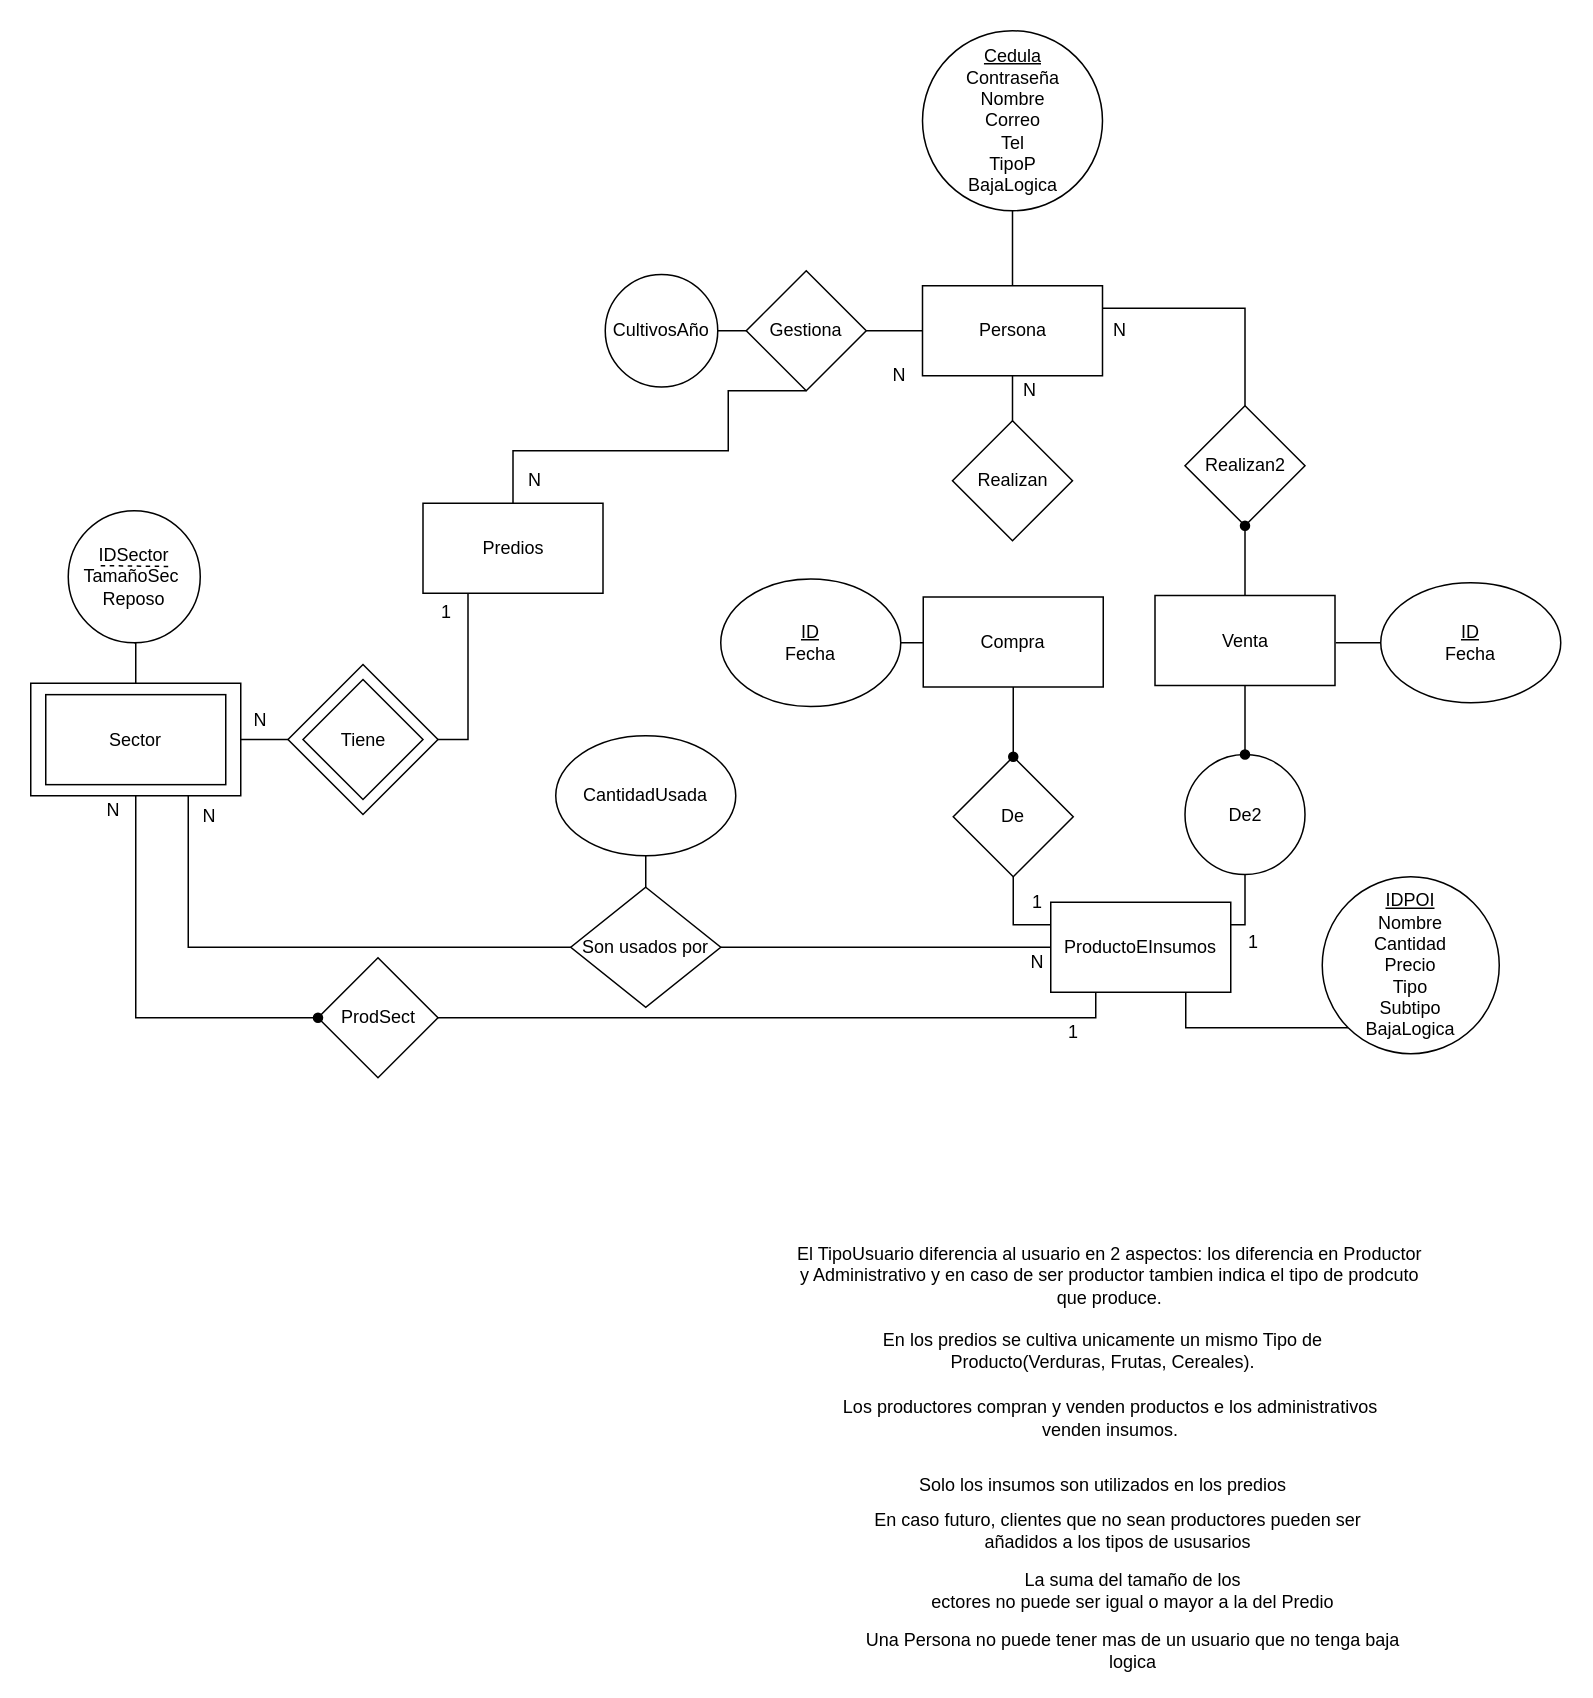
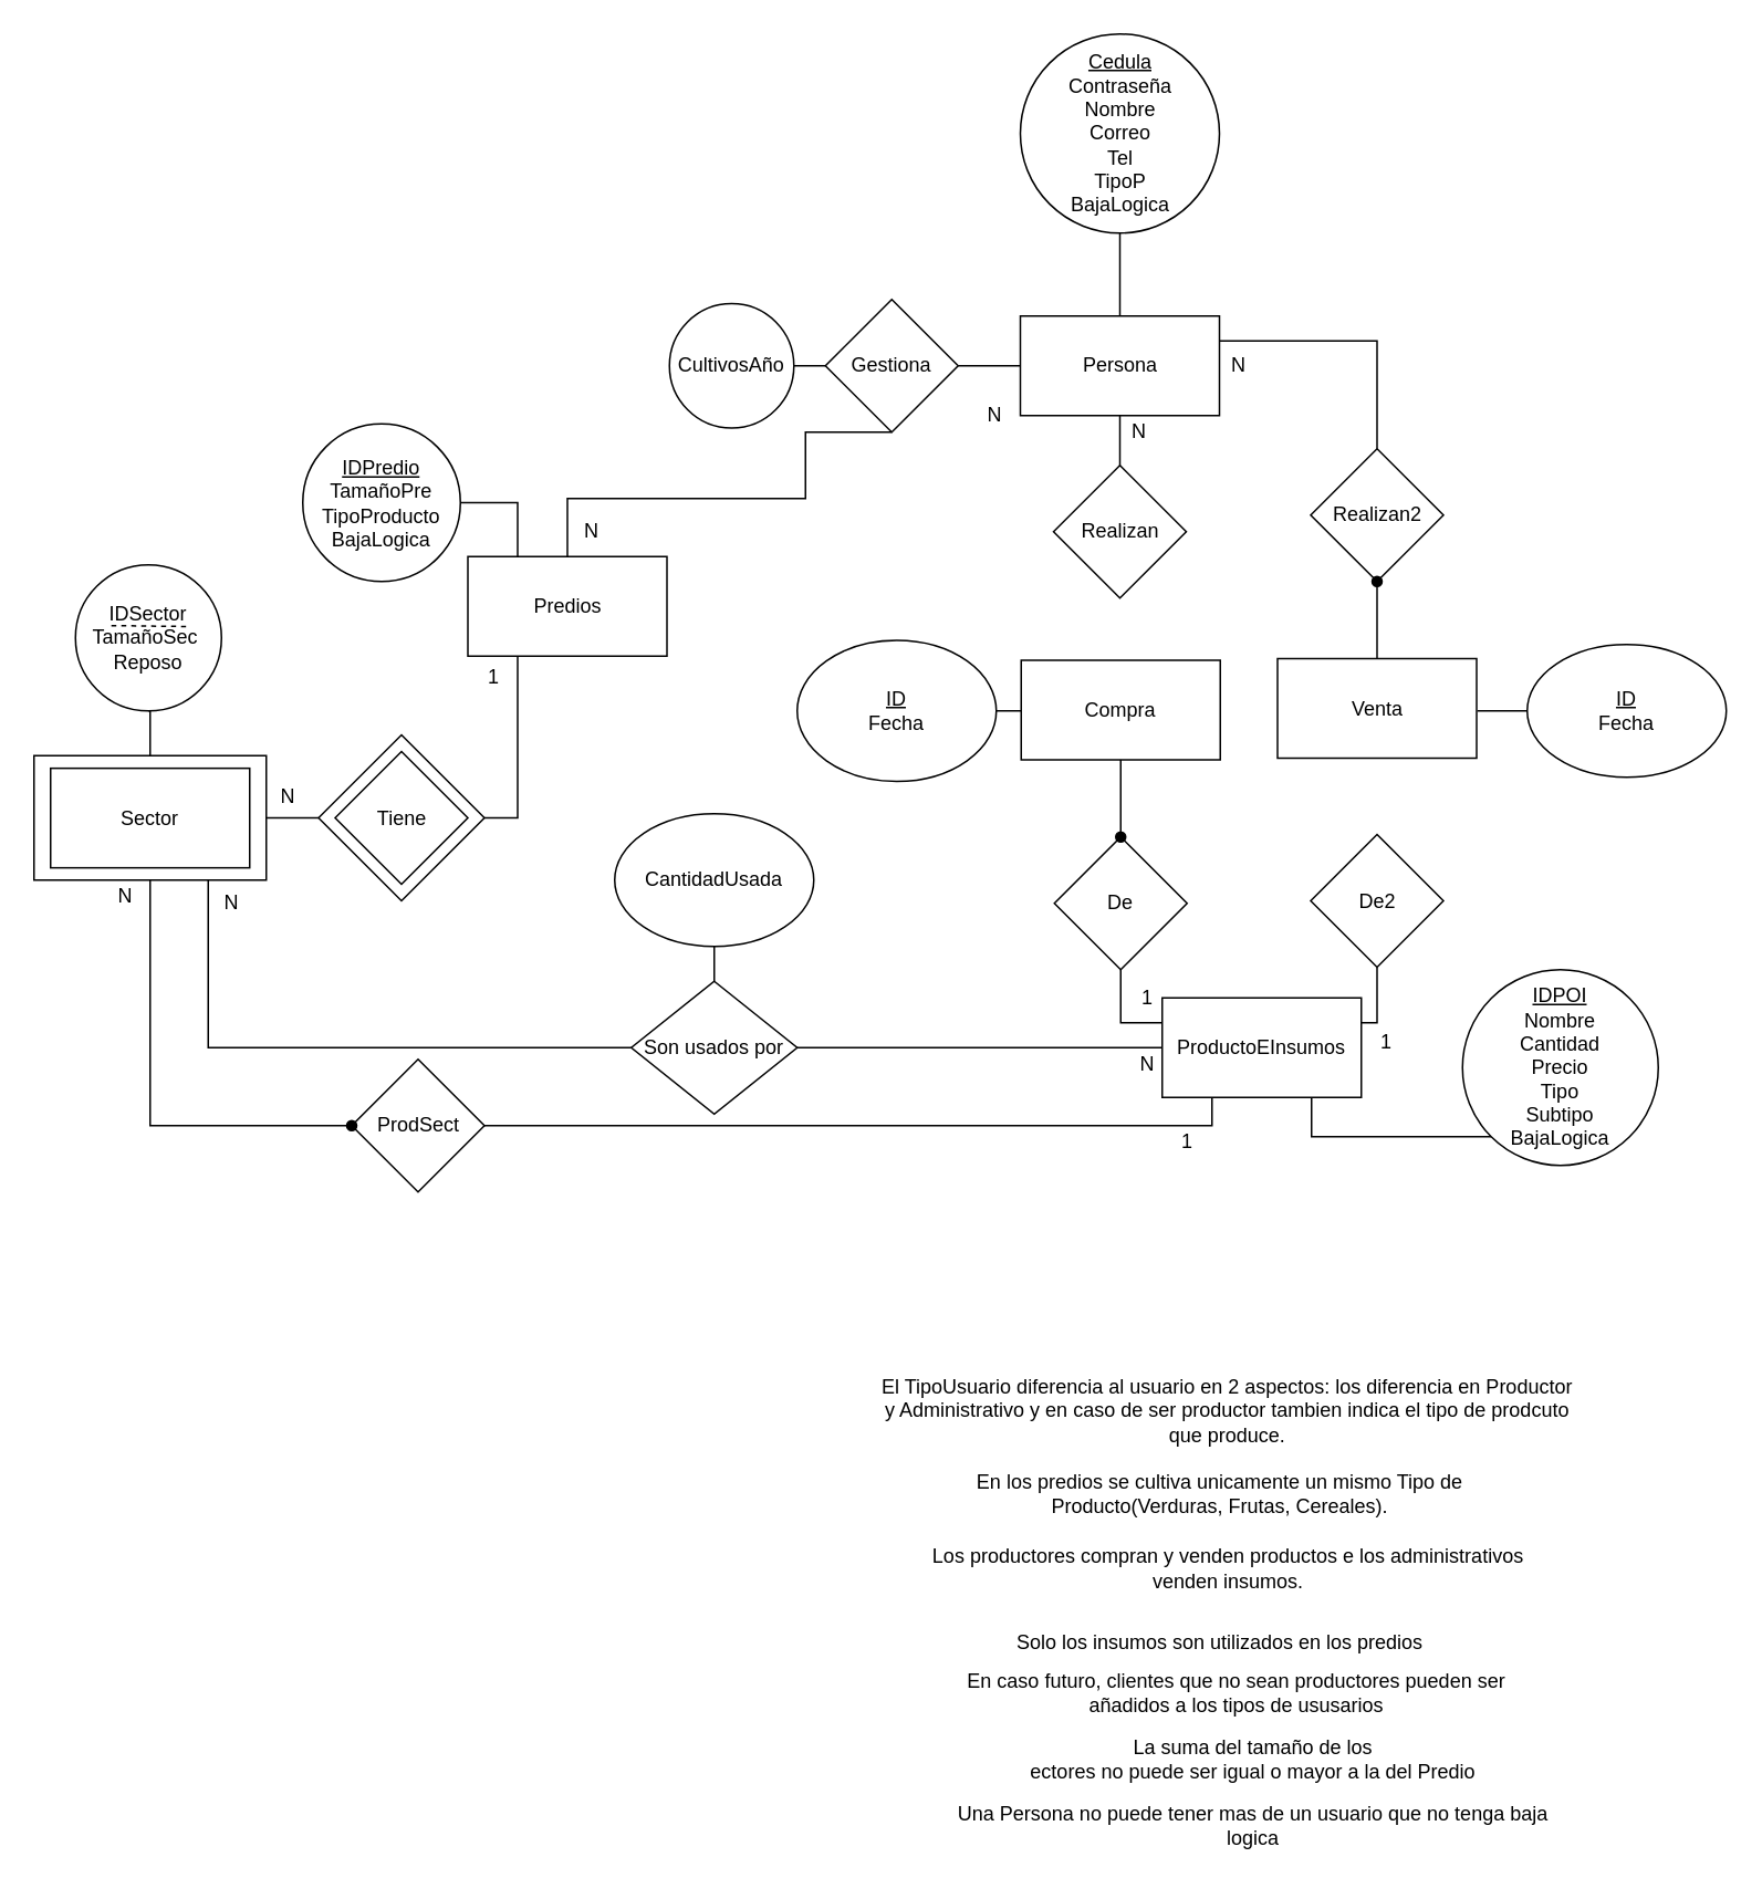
+ <mxCell id="16" value="&lt;u&gt;IDPredio&lt;/u&gt;&lt;br&gt;TamañoPre&lt;br&gt;TipoProducto&lt;br&gt;BajaLogica" style="ellipse;whiteSpace=wrap;html=1;aspect=fixed;" parent="1" vertex="1"><mxGeometry x="182" y="255" width="95" height="95" as="geometry" /></mxCell>
+ <mxCell id="6" style="edgeStyle=orthogonalEdgeStyle;rounded=0;orthogonalLoop=1;jettySize=auto;html=1;exitX=0.25;exitY=0;exitDx=0;exitDy=0;entryX=1;entryY=0.5;entryDx=0;entryDy=0;endArrow=none;endFill=0;" parent="1" source="7" target="16" edge="1"><mxGeometry relative="1" as="geometry" /></mxCell>
- <mxCell id="74" style="edgeStyle=orthogonalEdgeStyle;rounded=0;orthogonalLoop=1;jettySize=auto;html=1;exitX=0.5;exitY=0;exitDx=0;exitDy=0;entryX=0.5;entryY=1;entryDx=0;entryDy=0;startArrow=oval;startFill=1;endArrow=none;endFill=0;" parent="1" source="66" target="68" edge="1"><mxGeometry relative="1" as="geometry"><mxPoint x="830" y="490" as="sourcePoint" /><mxPoint x="830" y="466" as="targetPoint" /></mxGeometry></mxCell>
- <mxCell id="66" value="De2" style="ellipse;whiteSpace=wrap;html=1;" parent="1" vertex="1"><mxGeometry x="789.5" y="502.5" width="80" height="80" as="geometry" /></mxCell>
+ <mxCell id="66" value="De2" style="rhombus;whiteSpace=wrap;html=1;" parent="1" vertex="1"><mxGeometry x="789.5" y="502.5" width="80" height="80" as="geometry" /></mxCell>
